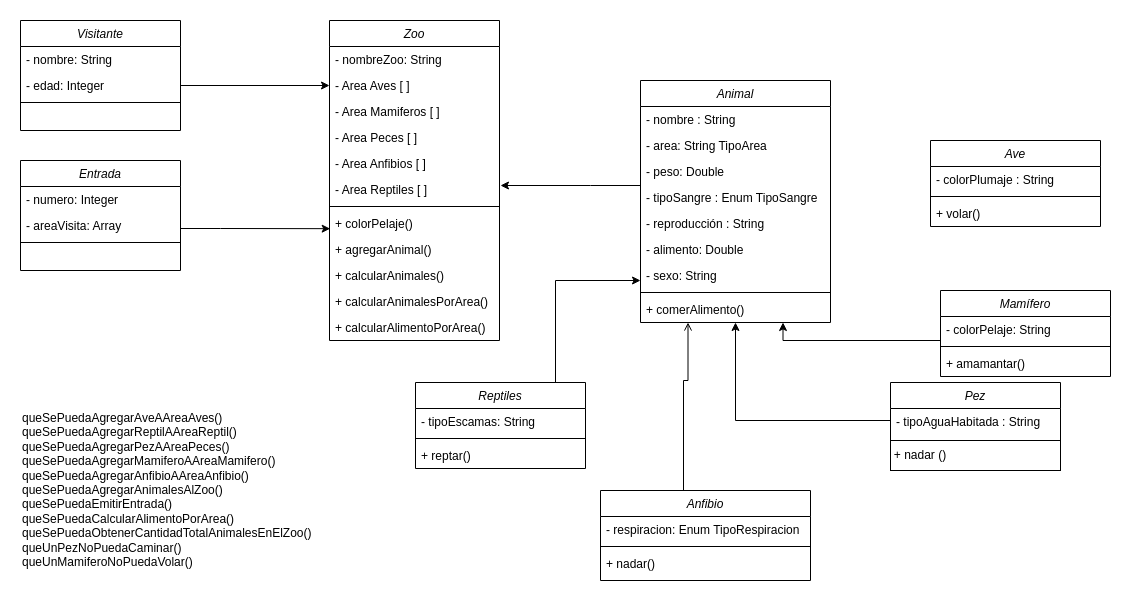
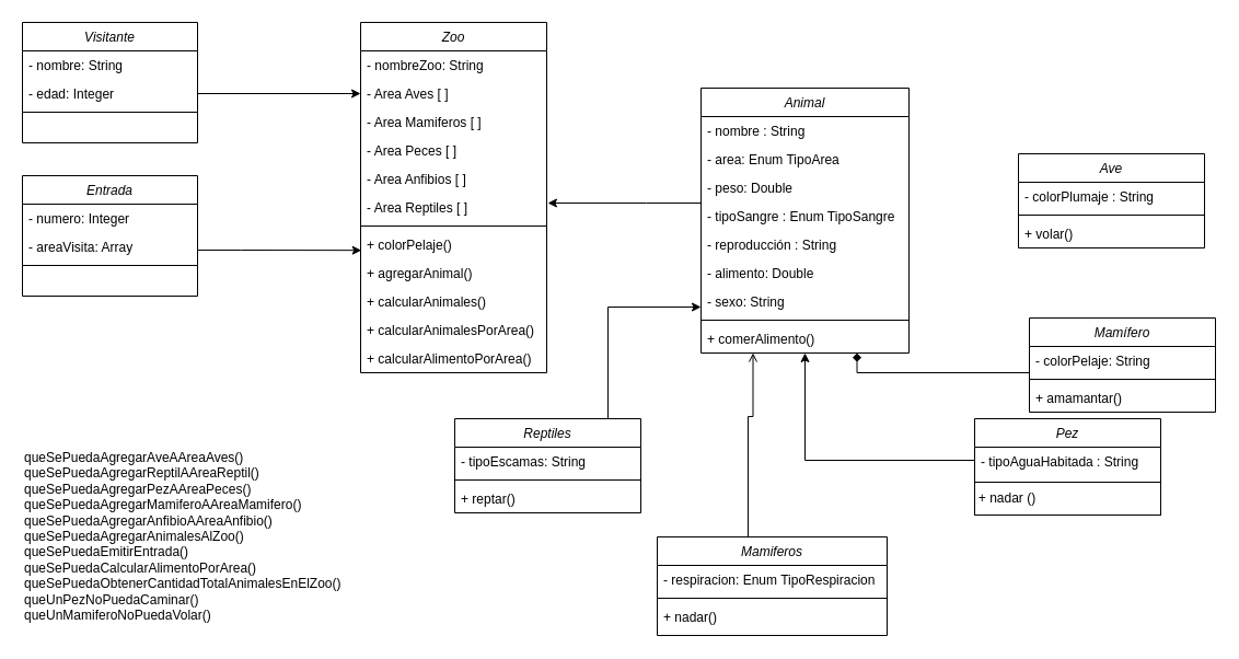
- <mxCell id="26" value="- area: String TipoArea" style="text;align=left;verticalAlign=top;spacingLeft=4;spacingRight=4;overflow=hidden;rotatable=0;points=[[0,0.5],[1,0.5]];portConstraint=eastwest;rounded=0;shadow=0;html=0;" parent="24" vertex="1"><mxGeometry y="52" width="190" height="26" as="geometry" /></mxCell>
+ <mxCell id="26" value="- area: Enum TipoArea" style="text;align=left;verticalAlign=top;spacingLeft=4;spacingRight=4;overflow=hidden;rotatable=0;points=[[0,0.5],[1,0.5]];portConstraint=eastwest;rounded=0;shadow=0;html=0;" parent="24" vertex="1"><mxGeometry y="52" width="190" height="26" as="geometry" /></mxCell>
- <mxCell id="42" style="edgeStyle=orthogonalEdgeStyle;rounded=0;orthogonalLoop=1;jettySize=auto;html=1;entryX=0.75;entryY=1;entryDx=0;entryDy=0;" parent="1" source="39" target="24" edge="1"><mxGeometry relative="1" as="geometry"><Array as="points"><mxPoint x="783" y="340" /></Array></mxGeometry></mxCell>
+ <mxCell id="42" style="edgeStyle=orthogonalEdgeStyle;rounded=0;orthogonalLoop=1;jettySize=auto;html=1;entryX=0.75;entryY=1;entryDx=0;entryDy=0;endArrow=diamond;" parent="1" source="39" target="24" edge="1"><mxGeometry relative="1" as="geometry"><Array as="points"><mxPoint x="783" y="340" /></Array></mxGeometry></mxCell>
- <mxCell id="47" value="Anfibio" style="swimlane;fontStyle=2;align=center;verticalAlign=top;childLayout=stackLayout;horizontal=1;startSize=26;horizontalStack=0;resizeParent=1;resizeLast=0;collapsible=1;marginBottom=0;rounded=0;shadow=0;strokeWidth=1;" parent="1" vertex="1"><mxGeometry x="600" y="490" width="210" height="90" as="geometry"><mxRectangle x="230" y="140" width="160" height="26" as="alternateBounds" /></mxGeometry></mxCell>
+ <mxCell id="47" value="Mamiferos" style="swimlane;fontStyle=2;align=center;verticalAlign=top;childLayout=stackLayout;horizontal=1;startSize=26;horizontalStack=0;resizeParent=1;resizeLast=0;collapsible=1;marginBottom=0;rounded=0;shadow=0;strokeWidth=1;" parent="1" vertex="1"><mxGeometry x="600" y="490" width="210" height="90" as="geometry"><mxRectangle x="230" y="140" width="160" height="26" as="alternateBounds" /></mxGeometry></mxCell>
